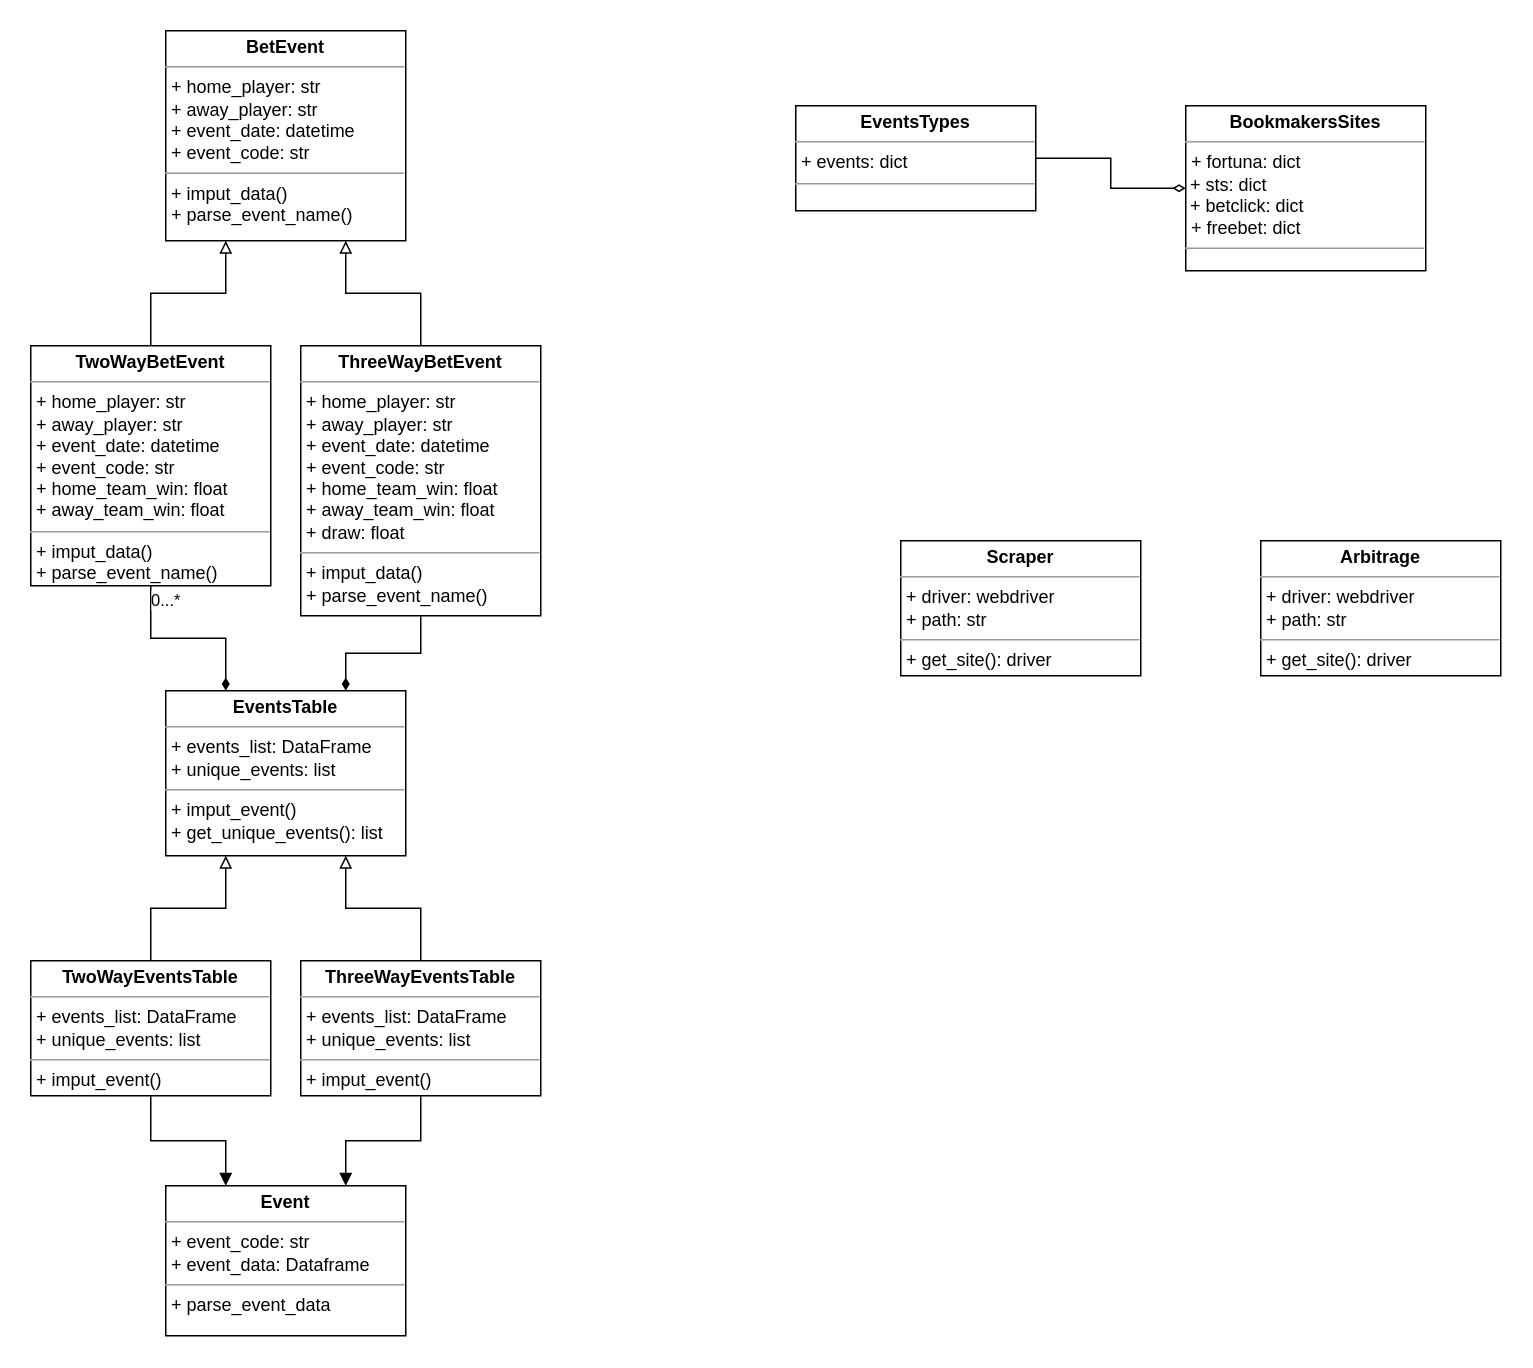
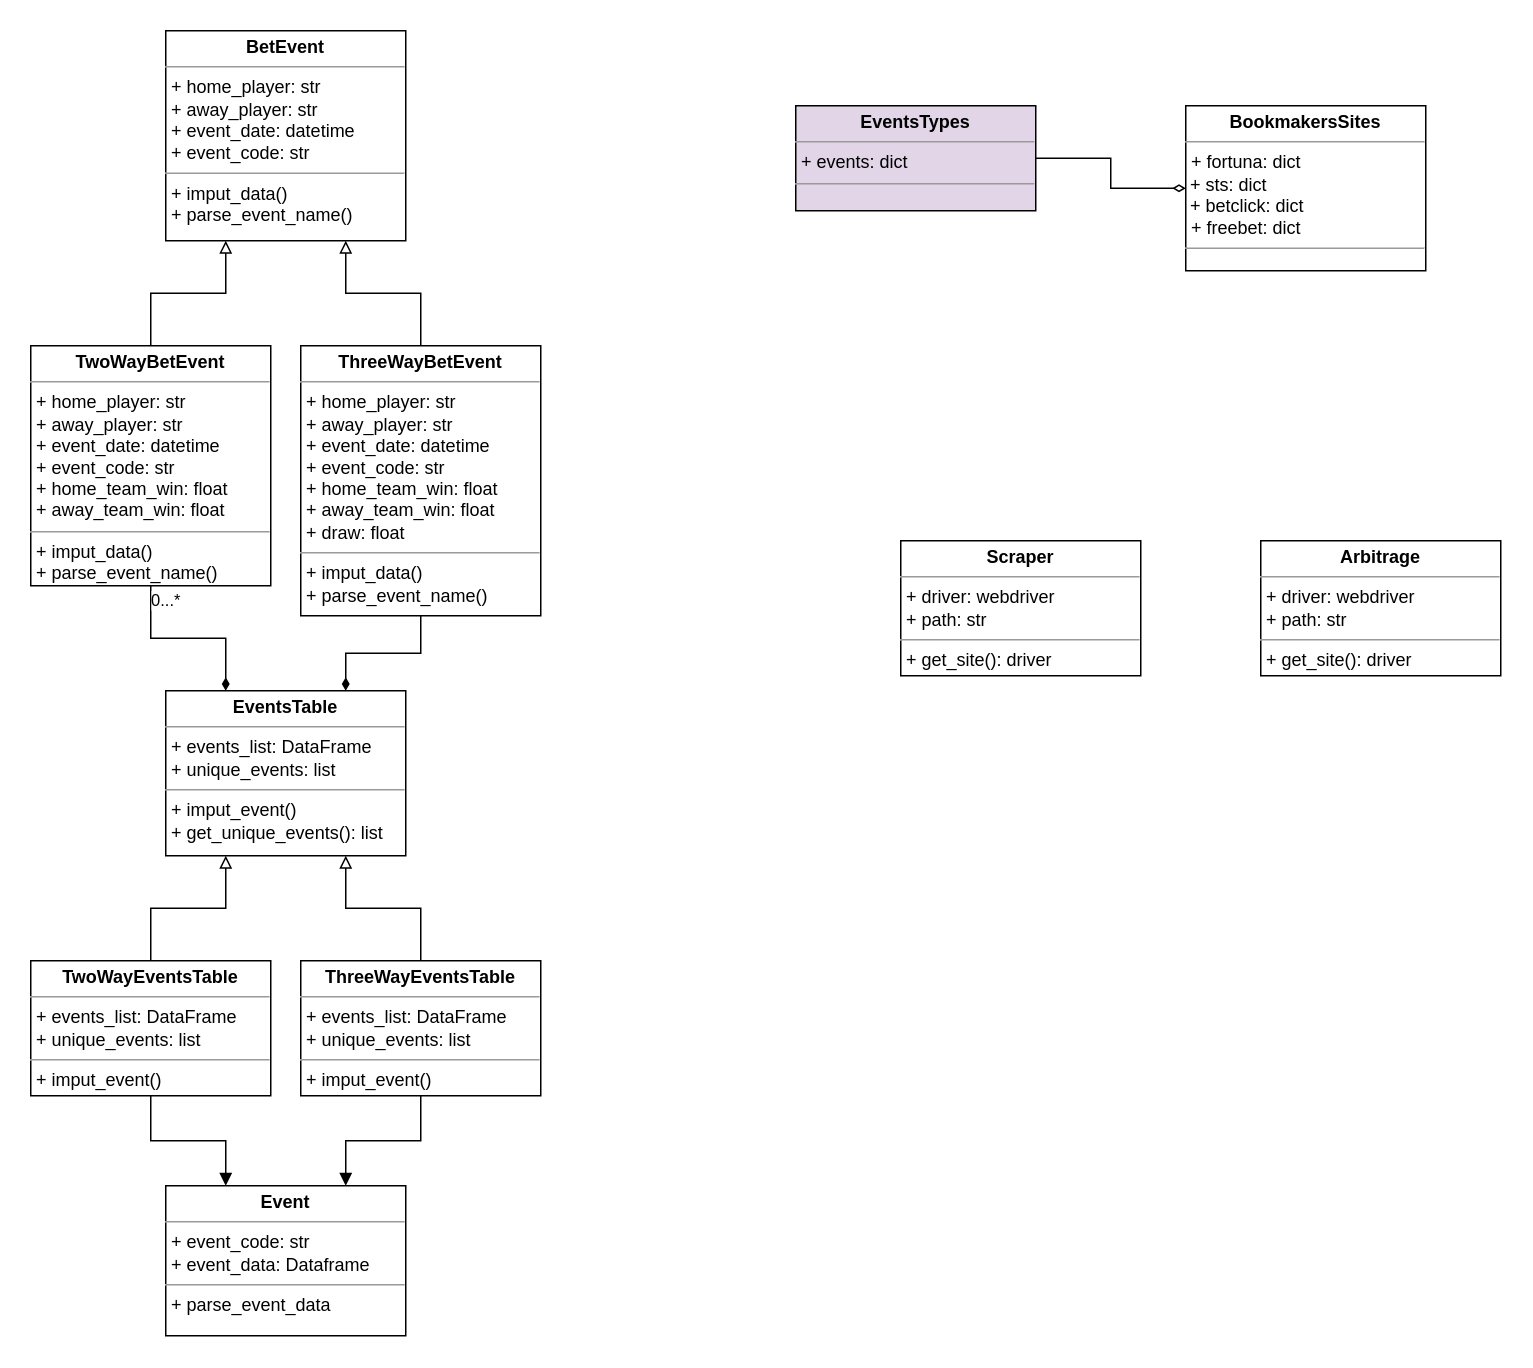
- <mxCell id="18" value="&lt;p style=&quot;margin:0px;margin-top:4px;text-align:center;&quot;&gt;&lt;b&gt;EventsTypes&lt;/b&gt;&lt;/p&gt;&lt;hr size=&quot;1&quot;&gt;&lt;p style=&quot;margin:0px;margin-left:4px;&quot;&gt;+ events: dict&lt;/p&gt;&lt;hr size=&quot;1&quot;&gt;&lt;p style=&quot;margin:0px;margin-left:4px;&quot;&gt;&lt;br&gt;&lt;/p&gt;" style="verticalAlign=top;align=left;overflow=fill;fontSize=12;fontFamily=Helvetica;html=1;whiteSpace=wrap;" parent="1" vertex="1"><mxGeometry x="530" y="70" width="160" height="70" as="geometry" /></mxCell>
+ <mxCell id="18" value="&lt;p style=&quot;margin:0px;margin-top:4px;text-align:center;&quot;&gt;&lt;b&gt;EventsTypes&lt;/b&gt;&lt;/p&gt;&lt;hr size=&quot;1&quot;&gt;&lt;p style=&quot;margin:0px;margin-left:4px;&quot;&gt;+ events: dict&lt;/p&gt;&lt;hr size=&quot;1&quot;&gt;&lt;p style=&quot;margin:0px;margin-left:4px;&quot;&gt;&lt;br&gt;&lt;/p&gt;" style="verticalAlign=top;align=left;overflow=fill;fontSize=12;fontFamily=Helvetica;html=1;whiteSpace=wrap;fillColor=#e1d5e7;" parent="1" vertex="1"><mxGeometry x="530" y="70" width="160" height="70" as="geometry" /></mxCell>
